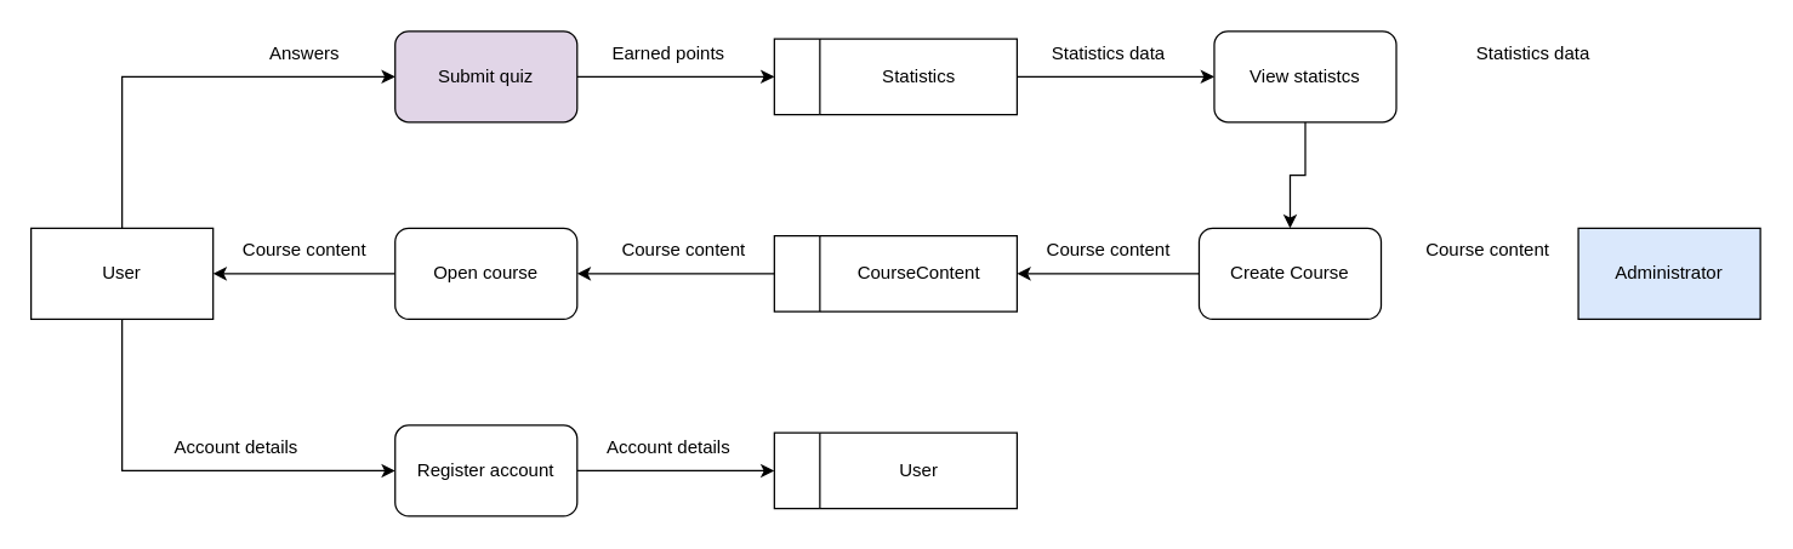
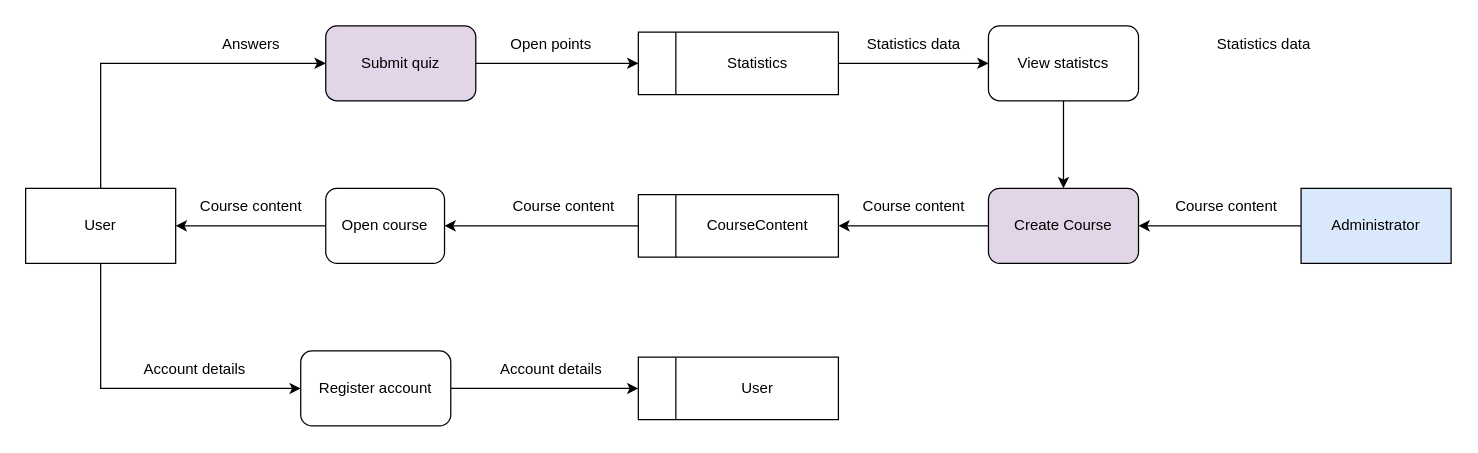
- <mxCell id="18" value="Earned points" style="text;html=1;align=center;verticalAlign=middle;resizable=0;points=[];autosize=1;strokeColor=none;fillColor=none;" vertex="1" parent="1"><mxGeometry x="390" y="20" width="100" height="30" as="geometry" /></mxCell>
+ <mxCell id="18" value="Open points" style="text;html=1;align=center;verticalAlign=middle;resizable=0;points=[];autosize=1;strokeColor=none;fillColor=none;" vertex="1" parent="1"><mxGeometry x="390" y="20" width="100" height="30" as="geometry" /></mxCell>
- <mxCell id="32" value="View statistcs" style="rounded=1;whiteSpace=wrap;html=1;" vertex="1" parent="1"><mxGeometry x="800" y="20" width="120" height="60" as="geometry" /></mxCell>
+ <mxCell id="32" value="View statistcs" style="rounded=1;whiteSpace=wrap;html=1;" vertex="1" parent="1"><mxGeometry x="790" y="20" width="120" height="60" as="geometry" /></mxCell>
- <mxCell id="9" value="Open course" style="rounded=1;whiteSpace=wrap;html=1;" vertex="1" parent="1"><mxGeometry x="260" y="150" width="120" height="60" as="geometry" /></mxCell>
+ <mxCell id="9" value="Open course" style="rounded=1;whiteSpace=wrap;html=1;" vertex="1" parent="1"><mxGeometry x="260" y="150" width="95" height="60" as="geometry" /></mxCell>
- <mxCell id="28" value="Create Course" style="rounded=1;whiteSpace=wrap;html=1;" vertex="1" parent="1"><mxGeometry x="790" y="150" width="120" height="60" as="geometry" /></mxCell>
+ <mxCell id="28" value="Create Course" style="rounded=1;whiteSpace=wrap;html=1;fillColor=#e1d5e7;" vertex="1" parent="1"><mxGeometry x="790" y="150" width="120" height="60" as="geometry" /></mxCell>
+ <mxCell id="25" style="edgeStyle=orthogonalEdgeStyle;rounded=0;orthogonalLoop=1;jettySize=auto;html=1;entryX=1;entryY=0.5;entryDx=0;entryDy=0;" edge="1" parent="1" source="26" target="28"><mxGeometry relative="1" as="geometry" /></mxCell>
- <mxCell id="20" value="Register account" style="rounded=1;whiteSpace=wrap;html=1;" vertex="1" parent="1"><mxGeometry x="260" y="280" width="120" height="60" as="geometry" /></mxCell>
+ <mxCell id="20" value="Register account" style="rounded=1;whiteSpace=wrap;html=1;" vertex="1" parent="1"><mxGeometry x="240" y="280" width="120" height="60" as="geometry" /></mxCell>
